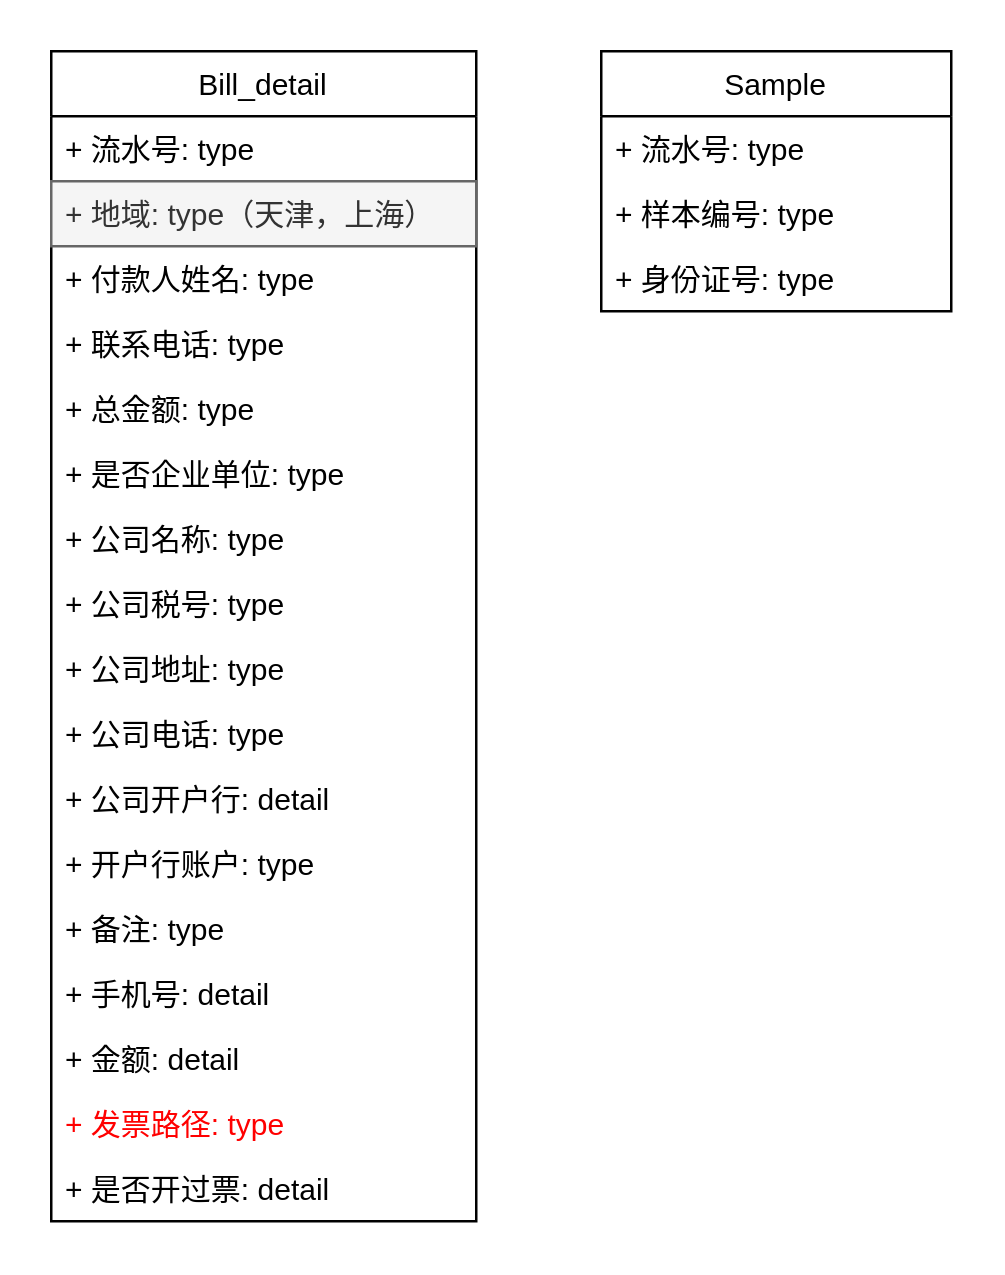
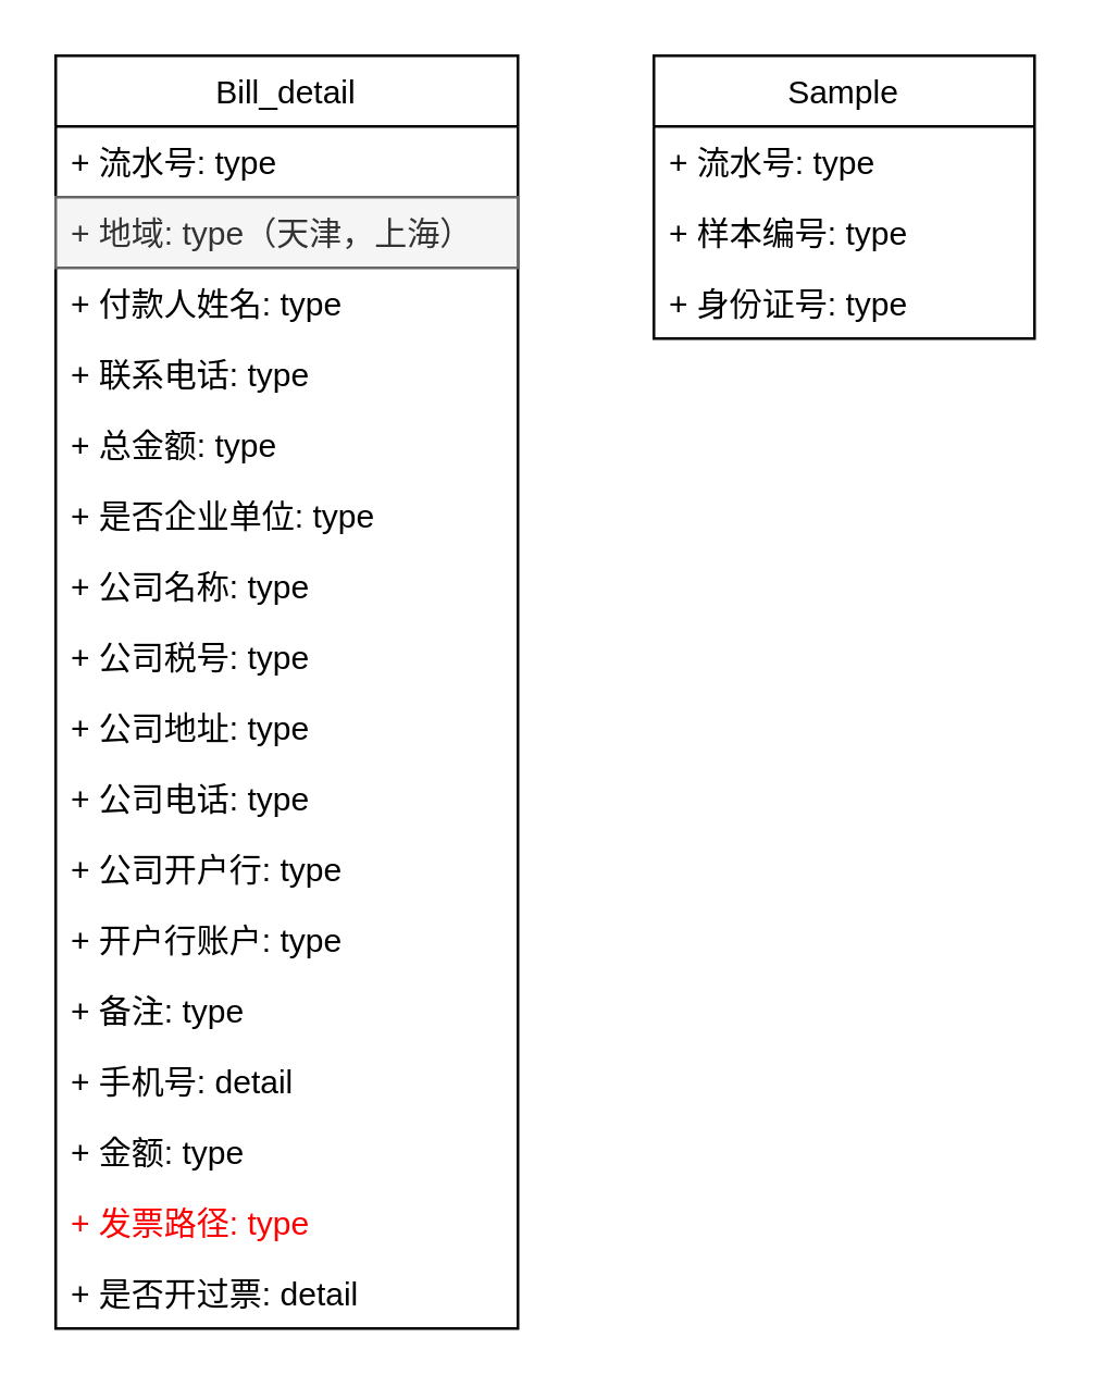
- <mxCell id="13" value="+ 公司开户行: detail" style="text;strokeColor=none;fillColor=none;align=left;verticalAlign=top;spacingLeft=4;spacingRight=4;overflow=hidden;rotatable=0;points=[[0,0.5],[1,0.5]];portConstraint=eastwest;" vertex="1" parent="2"><mxGeometry y="286" width="170" height="26" as="geometry" /></mxCell>
+ <mxCell id="13" value="+ 公司开户行: type" style="text;strokeColor=none;fillColor=none;align=left;verticalAlign=top;spacingLeft=4;spacingRight=4;overflow=hidden;rotatable=0;points=[[0,0.5],[1,0.5]];portConstraint=eastwest;" vertex="1" parent="2"><mxGeometry y="286" width="170" height="26" as="geometry" /></mxCell>
- <mxCell id="17" value="+ 金额: detail" style="text;strokeColor=none;fillColor=none;align=left;verticalAlign=top;spacingLeft=4;spacingRight=4;overflow=hidden;rotatable=0;points=[[0,0.5],[1,0.5]];portConstraint=eastwest;" vertex="1" parent="2"><mxGeometry y="390" width="170" height="26" as="geometry" /></mxCell>
+ <mxCell id="17" value="+ 金额: type" style="text;strokeColor=none;fillColor=none;align=left;verticalAlign=top;spacingLeft=4;spacingRight=4;overflow=hidden;rotatable=0;points=[[0,0.5],[1,0.5]];portConstraint=eastwest;" vertex="1" parent="2"><mxGeometry y="390" width="170" height="26" as="geometry" /></mxCell>
